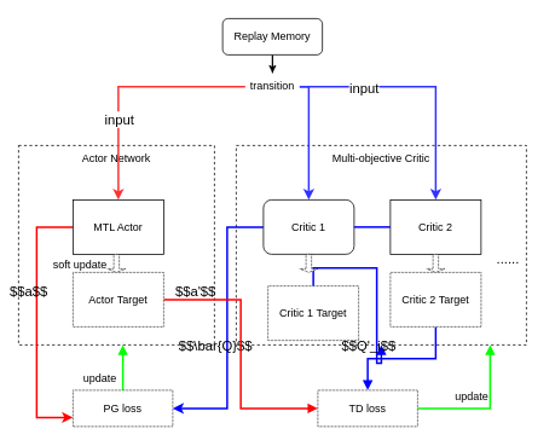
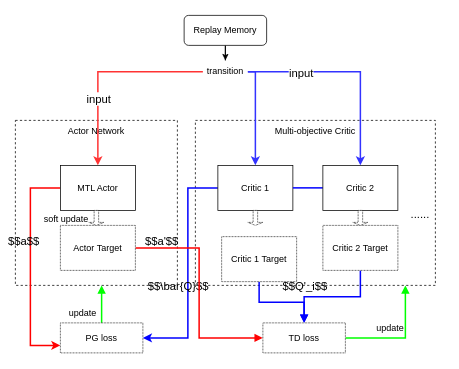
- <mxCell id="9" value="Critic 1" style="whiteSpace=wrap;html=1;rounded=1;" vertex="1" parent="1"><mxGeometry x="290" y="220" width="100" height="60" as="geometry" /></mxCell>
+ <mxCell id="9" value="Critic 1" style="rounded=0;whiteSpace=wrap;html=1;" vertex="1" parent="1"><mxGeometry x="290" y="220" width="100" height="60" as="geometry" /></mxCell>
- <mxCell id="21" style="edgeStyle=orthogonalEdgeStyle;rounded=0;orthogonalLoop=1;jettySize=auto;html=1;strokeColor=#0000FF;strokeWidth=2;fontSize=15;endArrow=block;endFill=1;" edge="1" parent="1" source="22" target="2"><mxGeometry relative="1" as="geometry" /></mxCell>
+ <mxCell id="21" style="edgeStyle=orthogonalEdgeStyle;rounded=0;orthogonalLoop=1;jettySize=auto;html=1;entryX=0.5;entryY=0;entryDx=0;entryDy=0;strokeColor=#0000FF;strokeWidth=2;fontSize=15;endArrow=block;endFill=1;" edge="1" parent="1" source="22" target="36"><mxGeometry relative="1" as="geometry" /></mxCell>
